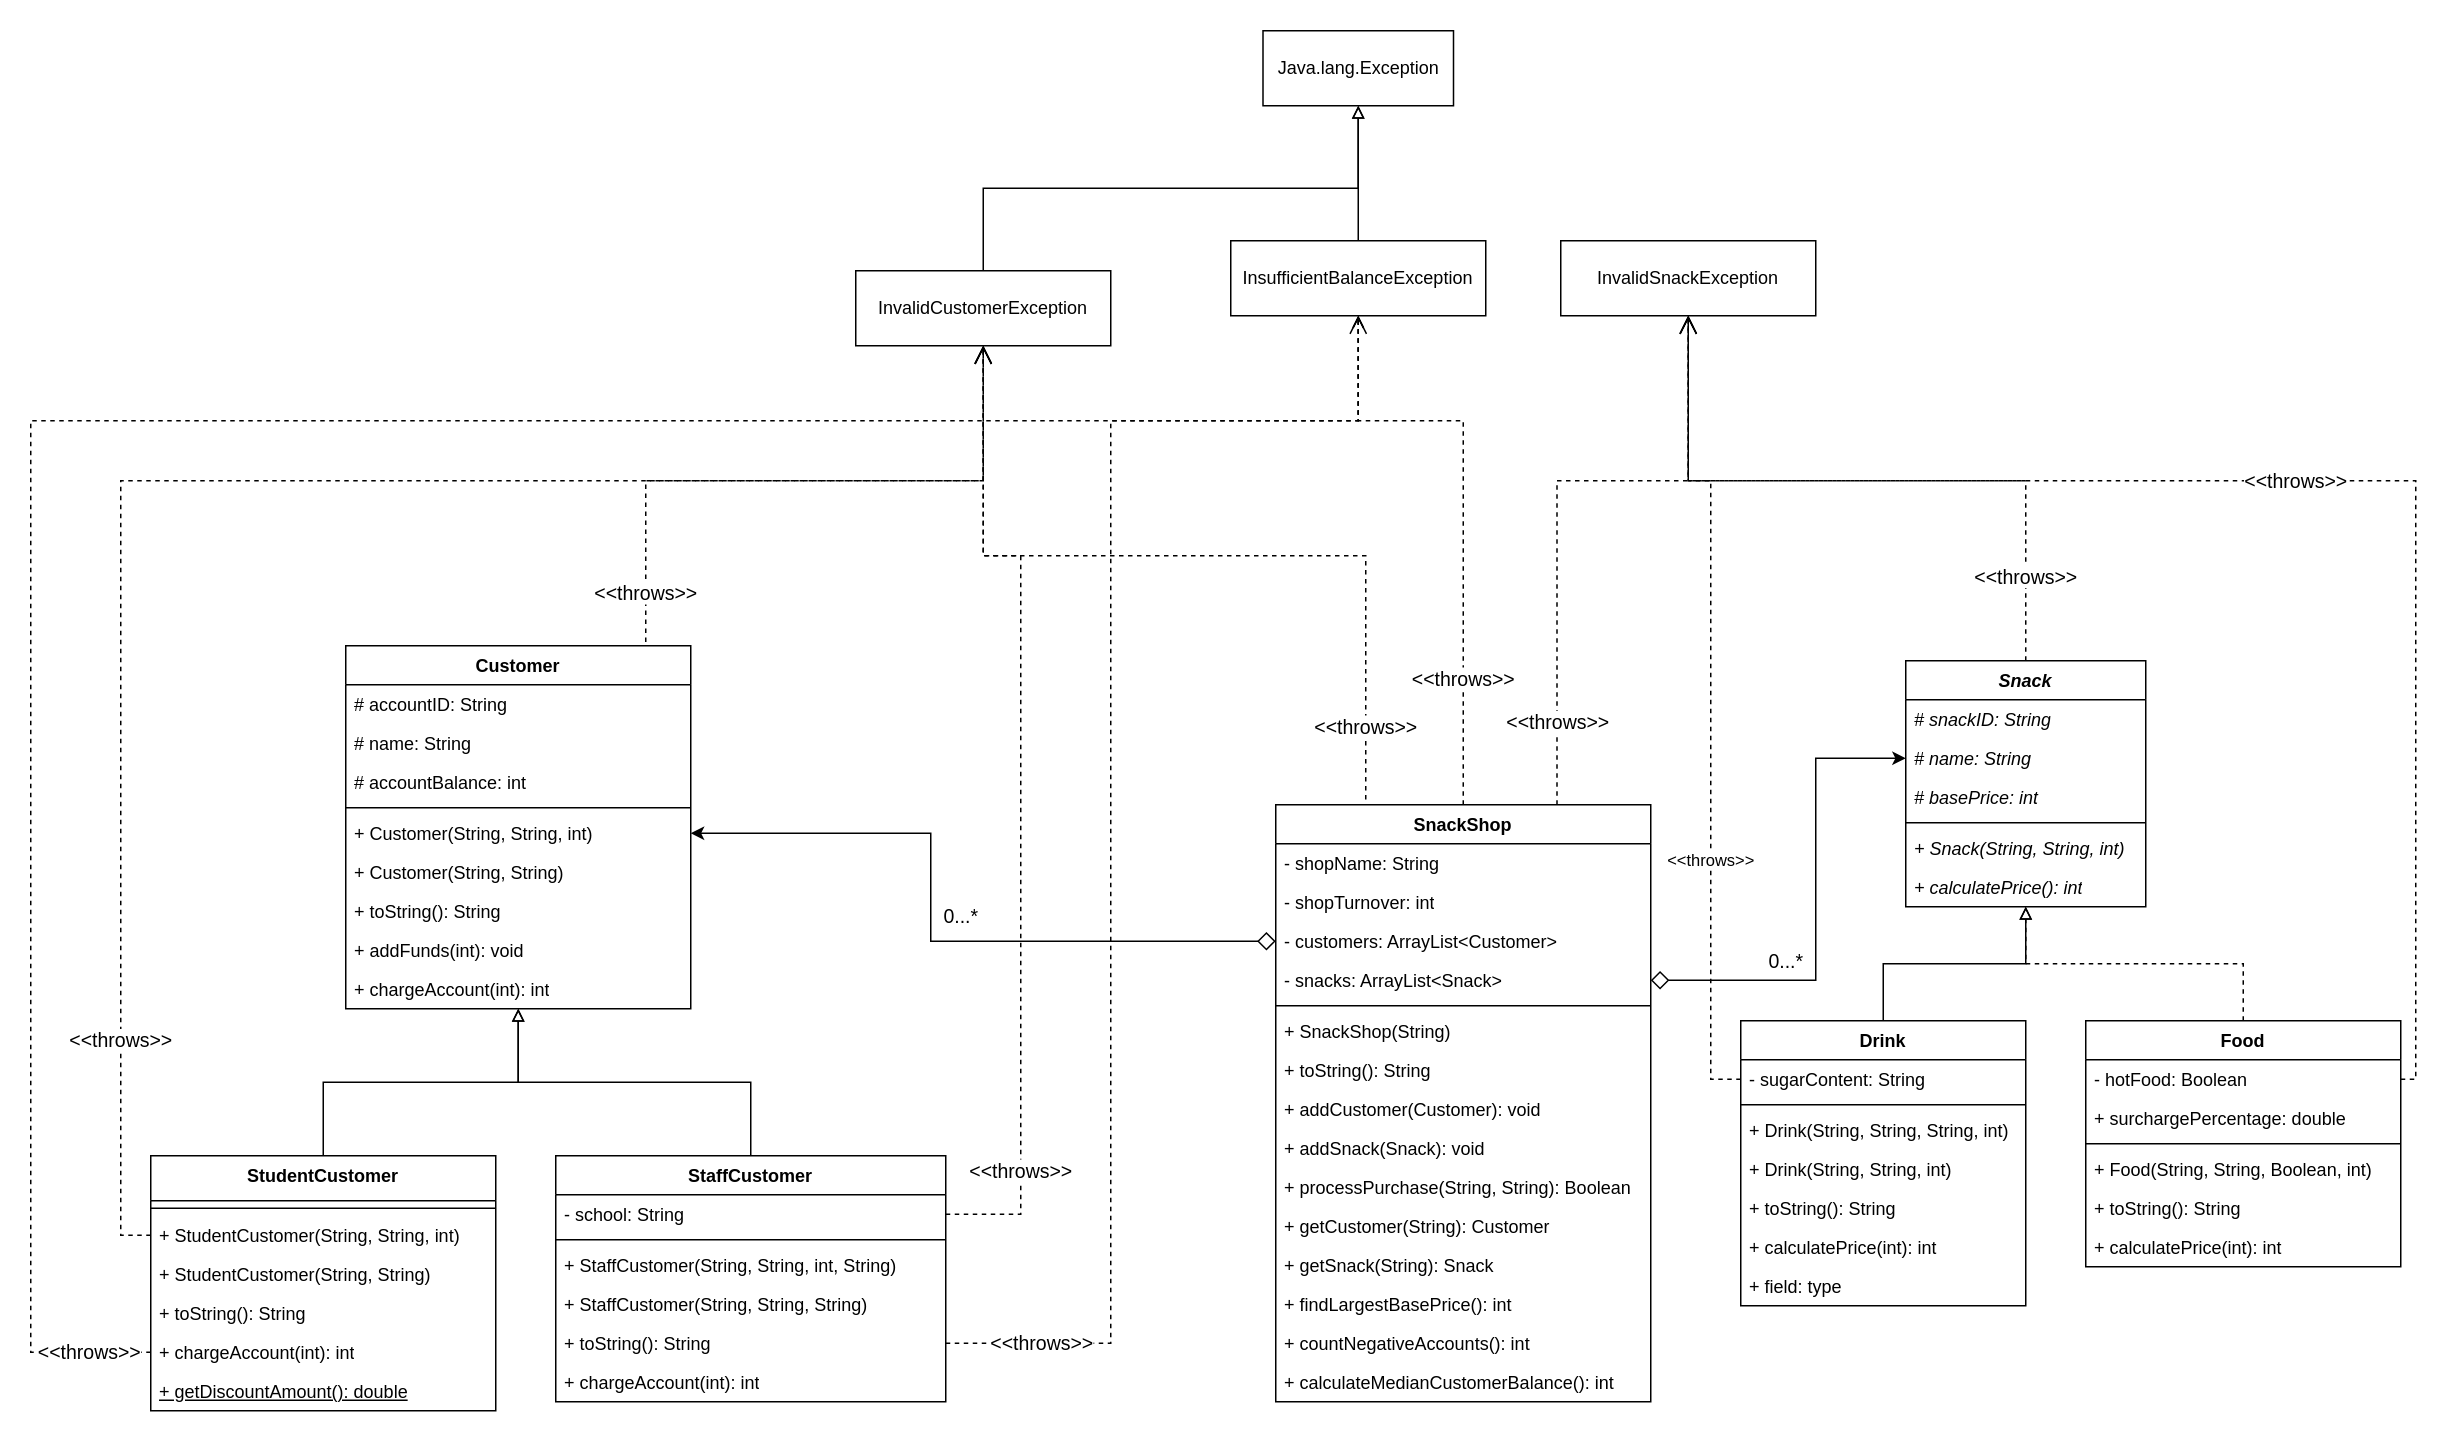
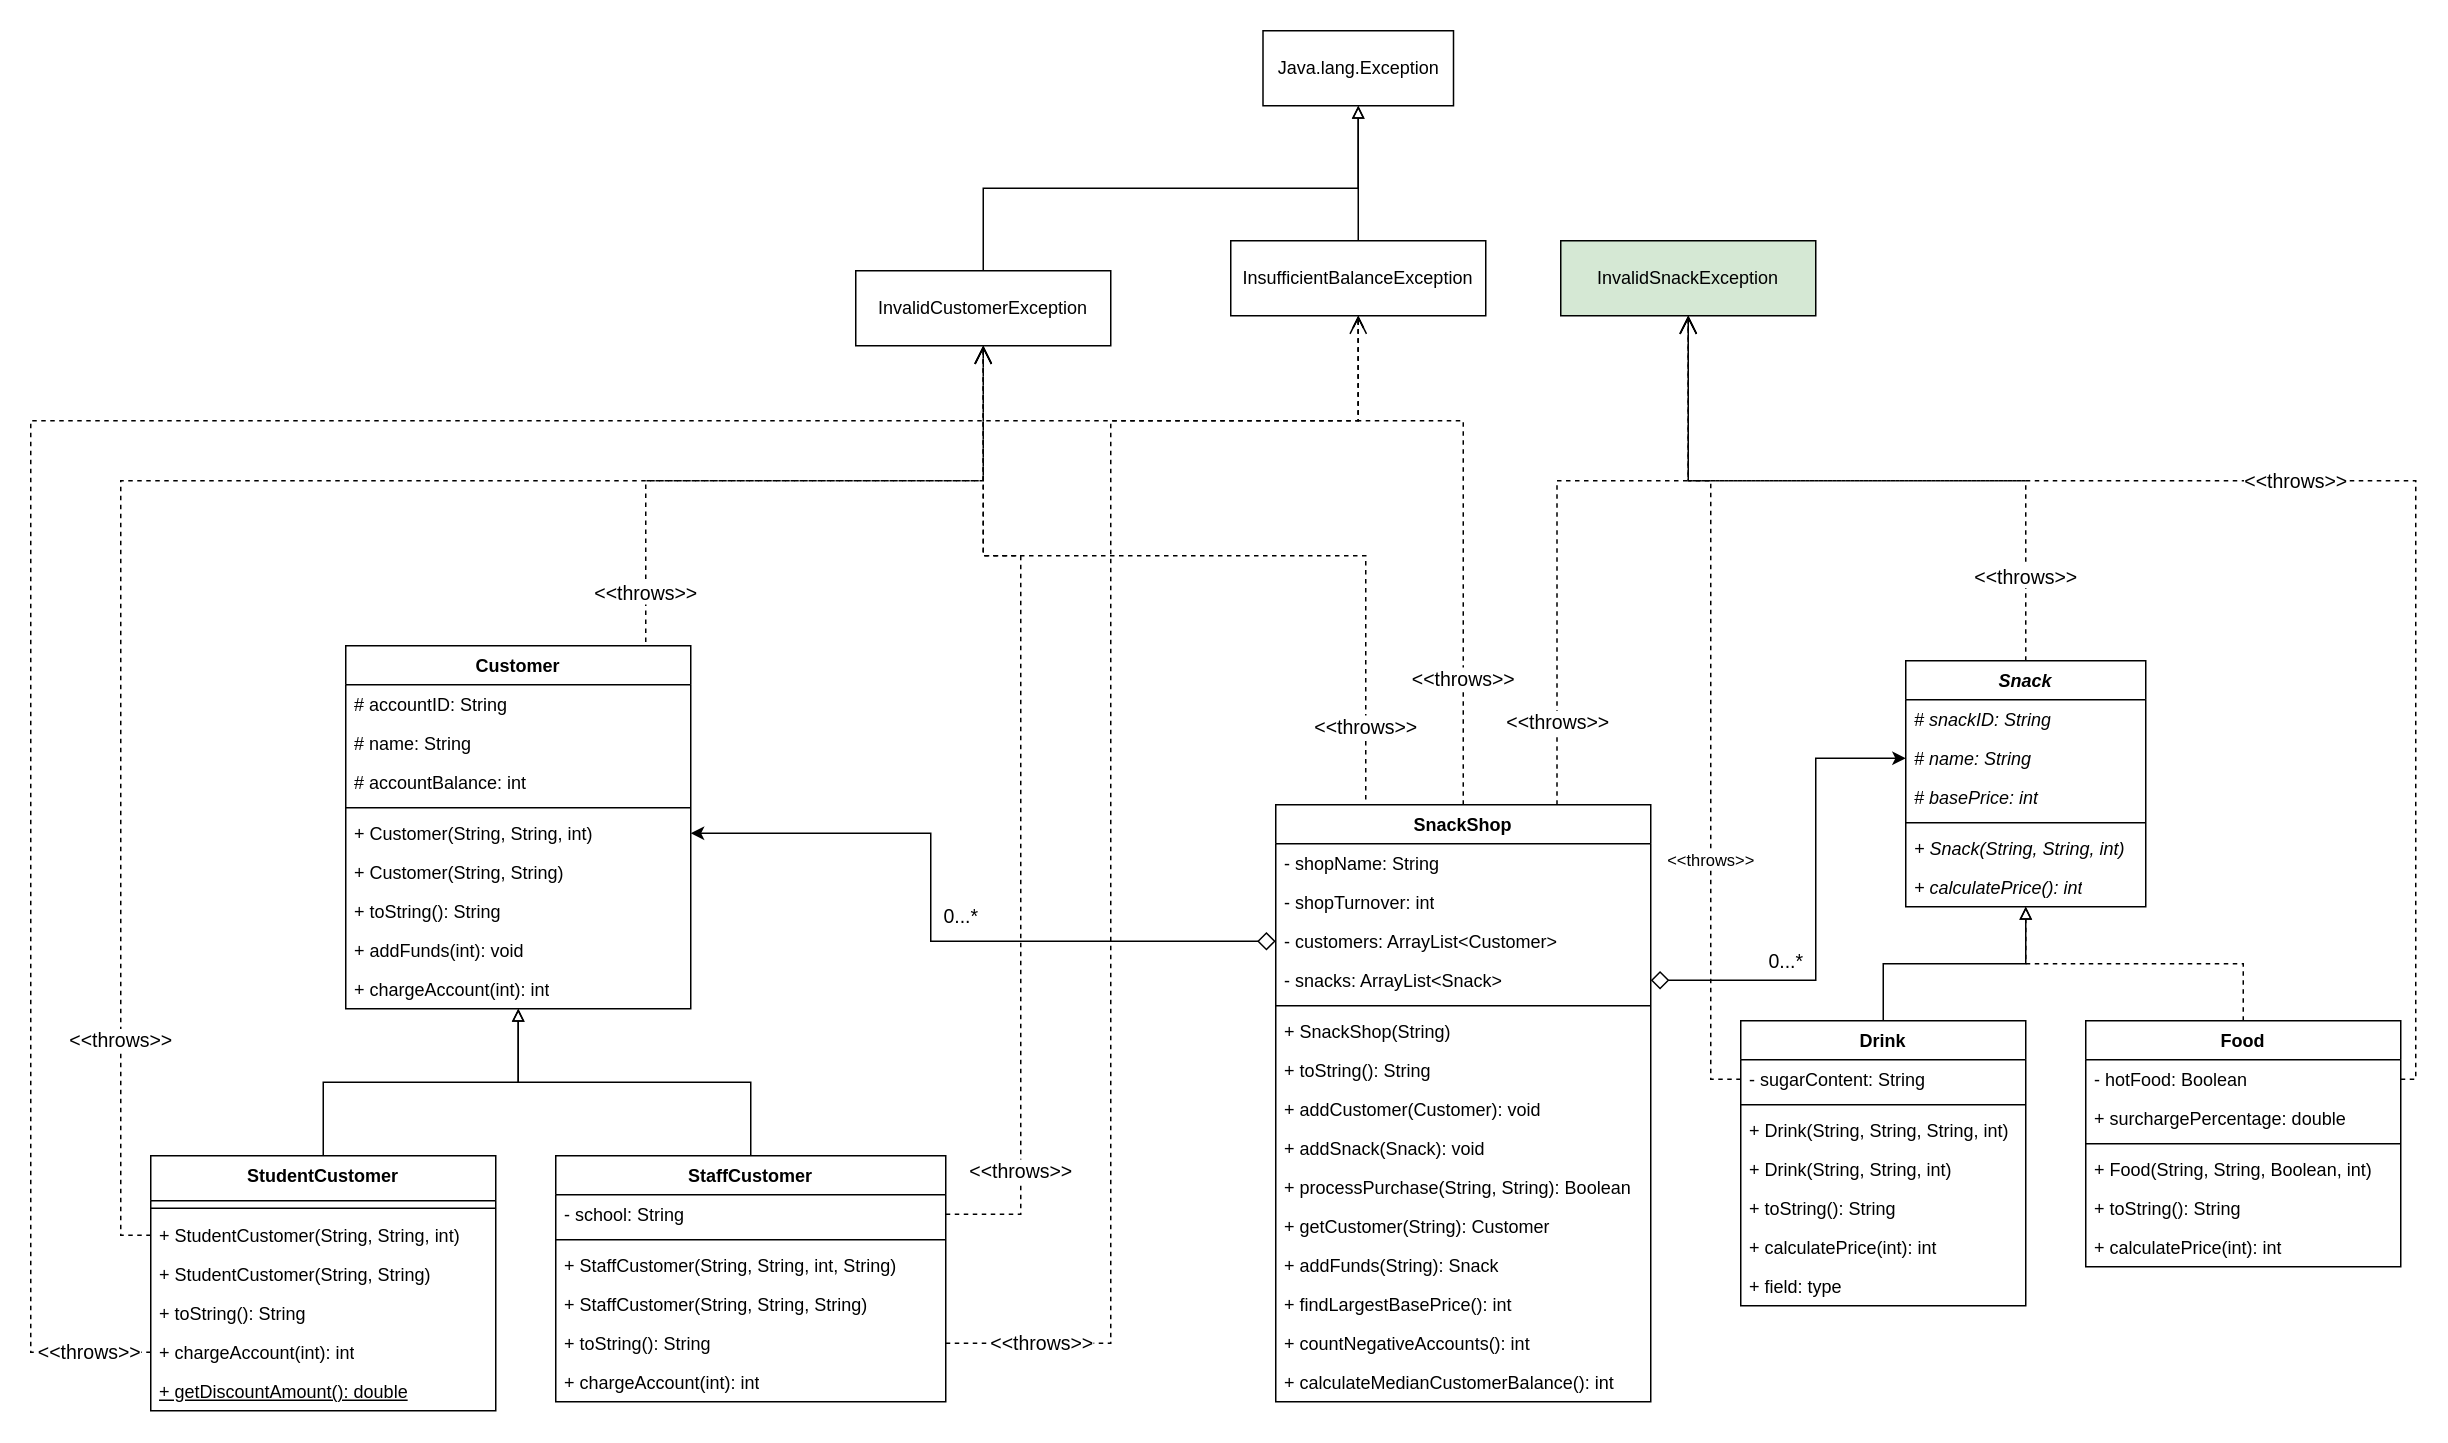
- <mxCell id="78" value="InvalidSnackException" style="html=1;whiteSpace=wrap;" parent="1" vertex="1"><mxGeometry x="1040" y="160" width="170" height="50" as="geometry" /></mxCell>
+ <mxCell id="78" value="InvalidSnackException" style="html=1;whiteSpace=wrap;fillColor=#d5e8d4;" parent="1" vertex="1"><mxGeometry x="1040" y="160" width="170" height="50" as="geometry" /></mxCell>
- <mxCell id="17" value="+ getSnack(String): Snack" style="text;strokeColor=none;fillColor=none;align=left;verticalAlign=top;spacingLeft=4;spacingRight=4;overflow=hidden;rotatable=0;points=[[0,0.5],[1,0.5]];portConstraint=eastwest;whiteSpace=wrap;html=1;" parent="5" vertex="1"><mxGeometry y="294" width="250" height="26" as="geometry" /></mxCell>
+ <mxCell id="17" value="+ addFunds(String): Snack" style="text;strokeColor=none;fillColor=none;align=left;verticalAlign=top;spacingLeft=4;spacingRight=4;overflow=hidden;rotatable=0;points=[[0,0.5],[1,0.5]];portConstraint=eastwest;whiteSpace=wrap;html=1;" parent="5" vertex="1"><mxGeometry y="294" width="250" height="26" as="geometry" /></mxCell>
